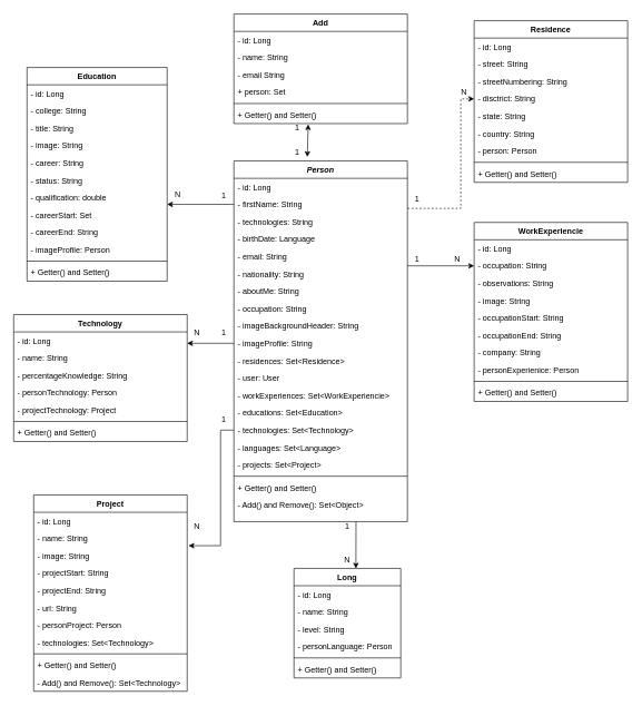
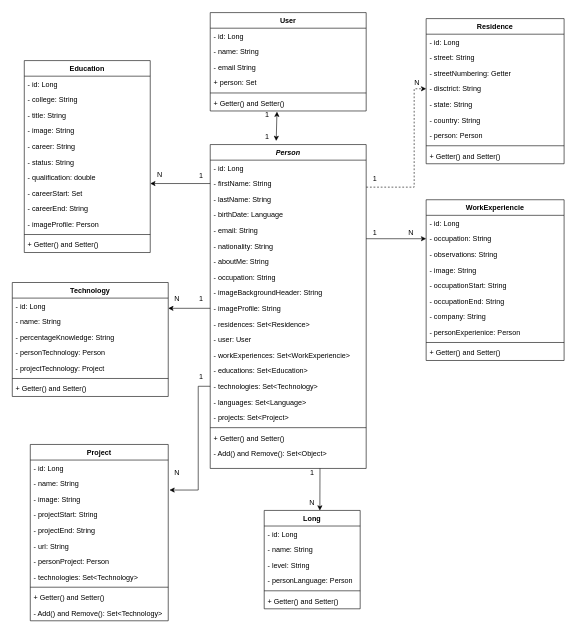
- <mxCell id="65" value="Add" style="swimlane;fontStyle=1;align=center;verticalAlign=top;childLayout=stackLayout;horizontal=1;startSize=26;horizontalStack=0;resizeParent=1;resizeParentMax=0;resizeLast=0;collapsible=1;marginBottom=0;" vertex="1" parent="1"><mxGeometry x="350" y="20" width="260" height="164" as="geometry" /></mxCell>
+ <mxCell id="65" value="User" style="swimlane;fontStyle=1;align=center;verticalAlign=top;childLayout=stackLayout;horizontal=1;startSize=26;horizontalStack=0;resizeParent=1;resizeParentMax=0;resizeLast=0;collapsible=1;marginBottom=0;" vertex="1" parent="1"><mxGeometry x="350" y="20" width="260" height="164" as="geometry" /></mxCell>
- <mxCell id="58" value="- streetNumbering: String" style="text;strokeColor=none;fillColor=none;align=left;verticalAlign=top;spacingLeft=4;spacingRight=4;overflow=hidden;rotatable=0;points=[[0,0.5],[1,0.5]];portConstraint=eastwest;" vertex="1" parent="55"><mxGeometry y="78" width="230" height="26" as="geometry" /></mxCell>
+ <mxCell id="58" value="- streetNumbering: Getter" style="text;strokeColor=none;fillColor=none;align=left;verticalAlign=top;spacingLeft=4;spacingRight=4;overflow=hidden;rotatable=0;points=[[0,0.5],[1,0.5]];portConstraint=eastwest;" vertex="1" parent="55"><mxGeometry y="78" width="230" height="26" as="geometry" /></mxCell>
- <mxCell id="5" value="- technologies: String" style="text;strokeColor=none;fillColor=none;align=left;verticalAlign=top;spacingLeft=4;spacingRight=4;overflow=hidden;rotatable=0;points=[[0,0.5],[1,0.5]];portConstraint=eastwest;" vertex="1" parent="2"><mxGeometry y="78" width="260" height="26" as="geometry" /></mxCell>
+ <mxCell id="5" value="- lastName: String" style="text;strokeColor=none;fillColor=none;align=left;verticalAlign=top;spacingLeft=4;spacingRight=4;overflow=hidden;rotatable=0;points=[[0,0.5],[1,0.5]];portConstraint=eastwest;" vertex="1" parent="2"><mxGeometry y="78" width="260" height="26" as="geometry" /></mxCell>
